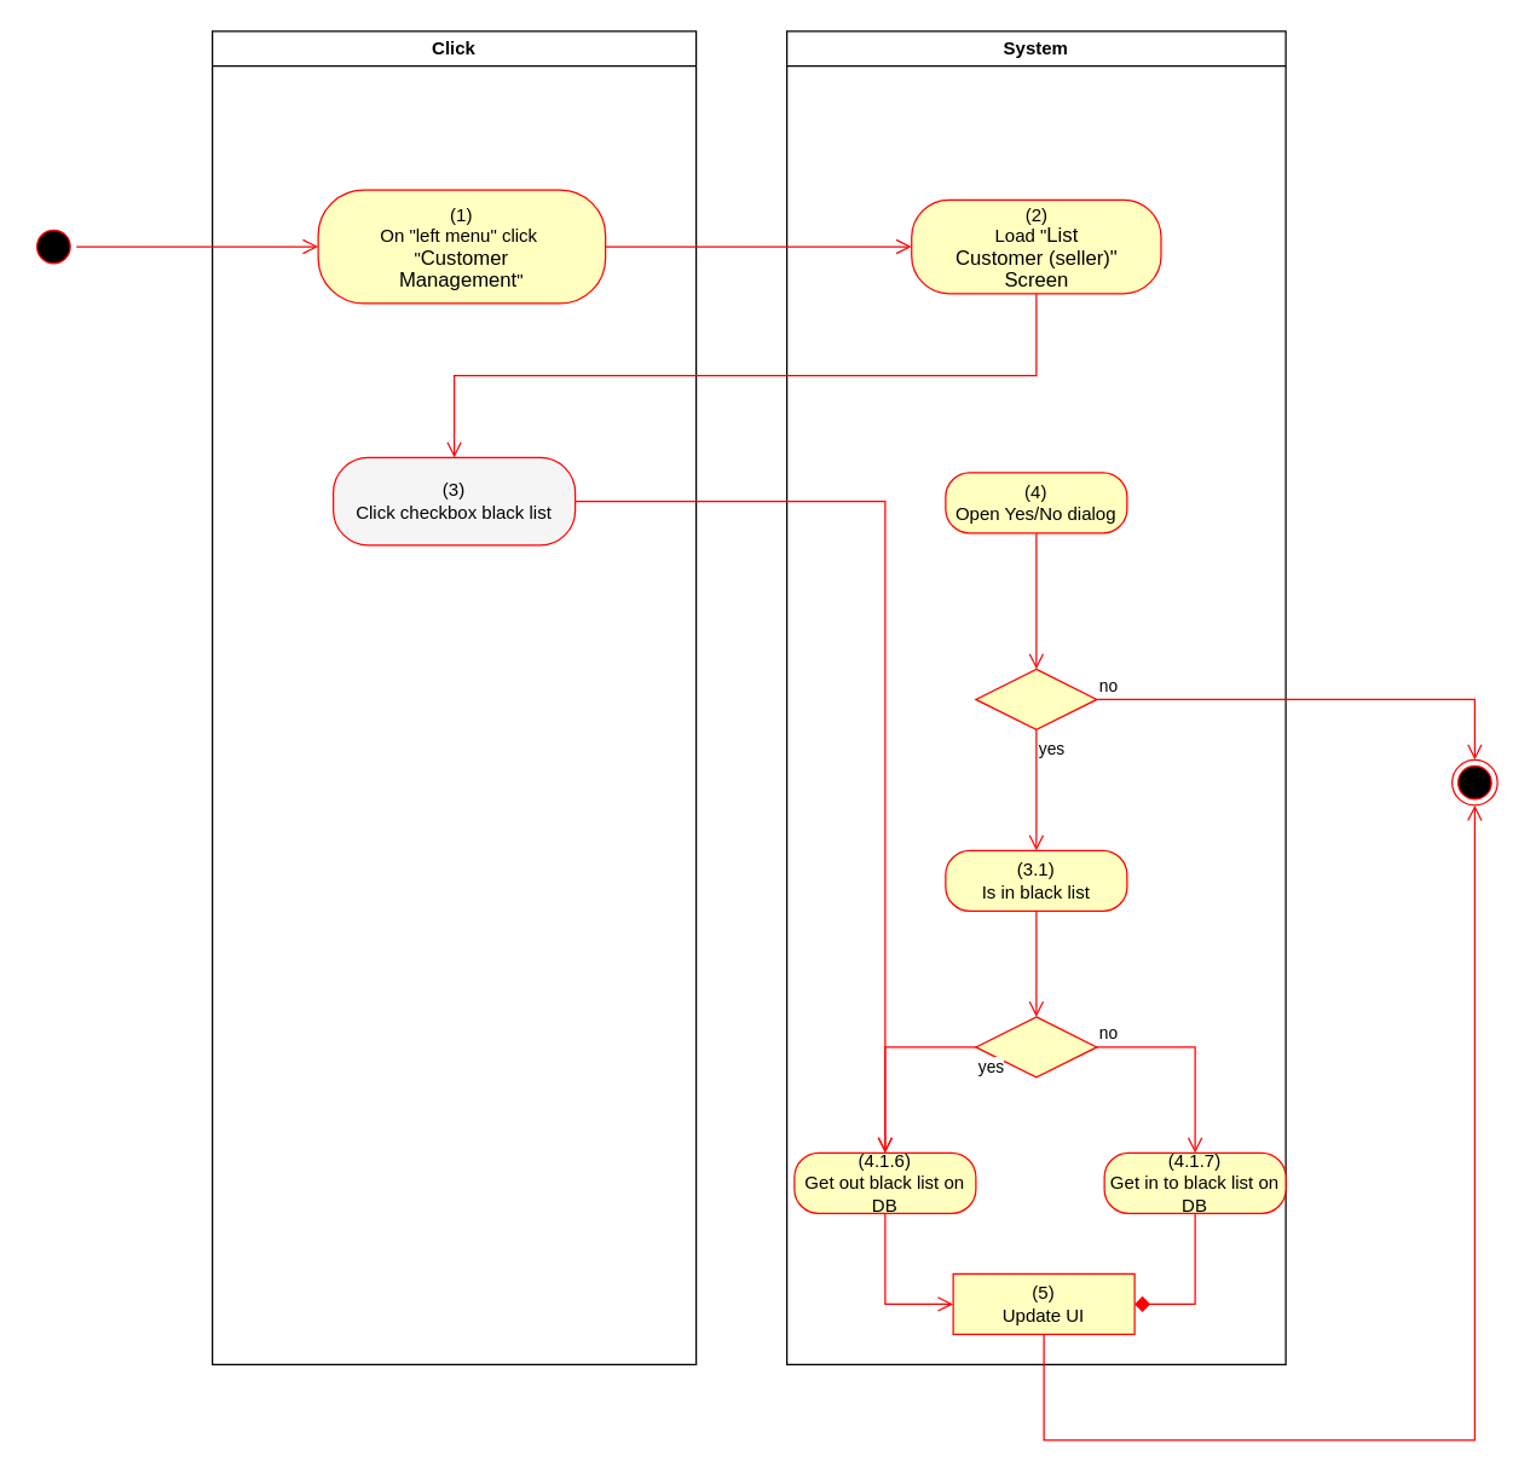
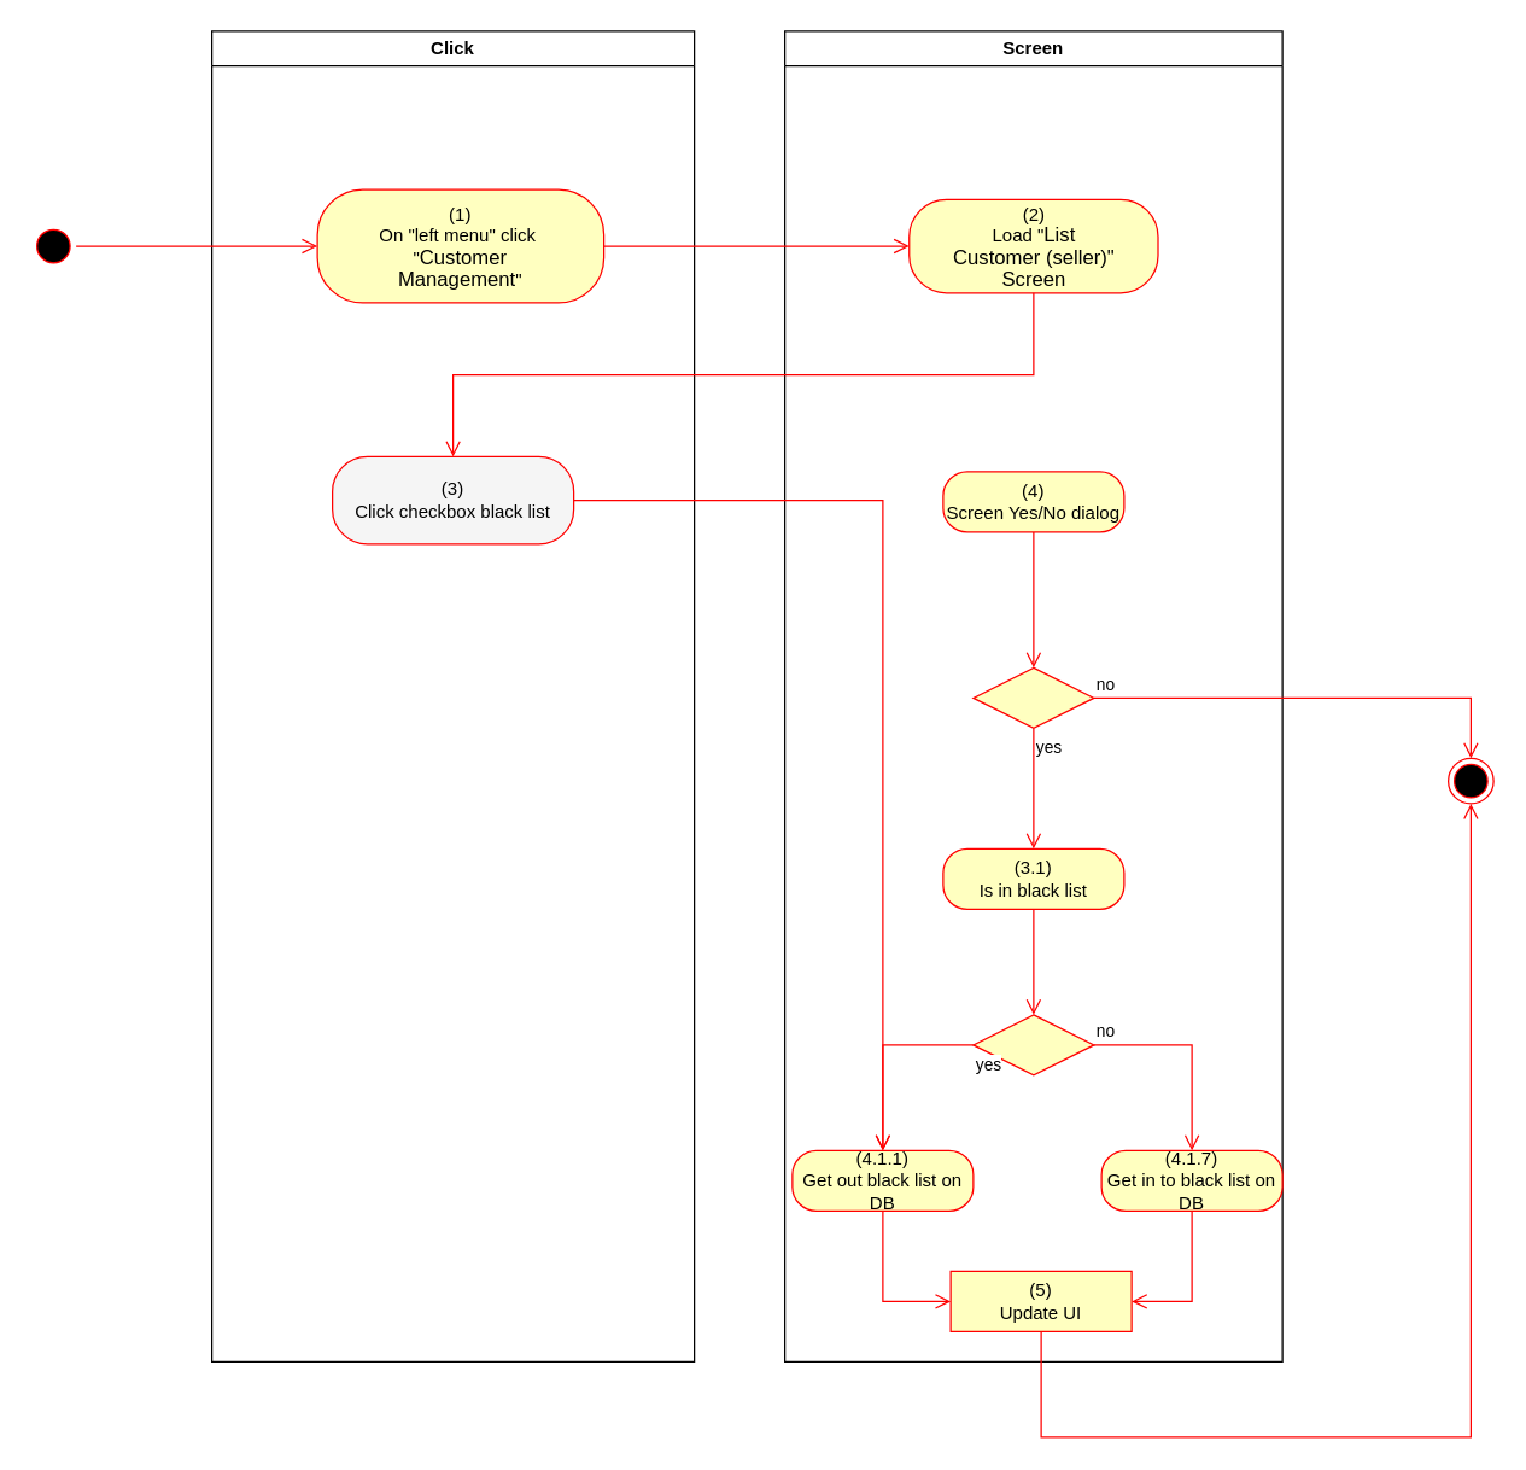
- <mxCell id="5" value="System" style="swimlane;whiteSpace=wrap;startSize=23;" vertex="1" parent="1"><mxGeometry x="520" y="20" width="330" height="882" as="geometry" /></mxCell>
+ <mxCell id="5" value="Screen" style="swimlane;whiteSpace=wrap;startSize=23;" vertex="1" parent="1"><mxGeometry x="520" y="20" width="330" height="882" as="geometry" /></mxCell>
- <mxCell id="7" value="(4)&lt;br&gt;Open Yes/No dialog" style="rounded=1;whiteSpace=wrap;html=1;arcSize=40;fontColor=#000000;fillColor=#ffffc0;strokeColor=#ff0000;" vertex="1" parent="5"><mxGeometry x="105" y="292" width="120" height="40" as="geometry" /></mxCell>
+ <mxCell id="7" value="(4)&lt;br&gt;Screen Yes/No dialog" style="rounded=1;whiteSpace=wrap;html=1;arcSize=40;fontColor=#000000;fillColor=#ffffc0;strokeColor=#ff0000;" vertex="1" parent="5"><mxGeometry x="105" y="292" width="120" height="40" as="geometry" /></mxCell>
- <mxCell id="16" value="(4.1.6)&lt;br&gt;Get out black list on DB" style="rounded=1;whiteSpace=wrap;html=1;arcSize=40;fontColor=#000000;fillColor=#ffffc0;strokeColor=#ff0000;" vertex="1" parent="5"><mxGeometry x="5" y="742" width="120" height="40" as="geometry" /></mxCell>
+ <mxCell id="16" value="(4.1.1)&lt;br&gt;Get out black list on DB" style="rounded=1;whiteSpace=wrap;html=1;arcSize=40;fontColor=#000000;fillColor=#ffffc0;strokeColor=#ff0000;" vertex="1" parent="5"><mxGeometry x="5" y="742" width="120" height="40" as="geometry" /></mxCell>
- <mxCell id="18" value="" style="edgeStyle=orthogonalEdgeStyle;html=1;verticalAlign=bottom;endArrow=diamond;endSize=8;strokeColor=#ff0000;rounded=0;entryX=1;entryY=0.5;entryDx=0;entryDy=0;" edge="1" source="17" parent="5" target="19"><mxGeometry relative="1" as="geometry"><mxPoint x="270" y="852" as="targetPoint" /></mxGeometry></mxCell>
+ <mxCell id="18" value="" style="edgeStyle=orthogonalEdgeStyle;html=1;verticalAlign=bottom;endArrow=open;endSize=8;strokeColor=#ff0000;rounded=0;entryX=1;entryY=0.5;entryDx=0;entryDy=0;" edge="1" source="17" parent="5" target="19"><mxGeometry relative="1" as="geometry"><mxPoint x="270" y="852" as="targetPoint" /></mxGeometry></mxCell>
